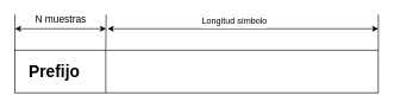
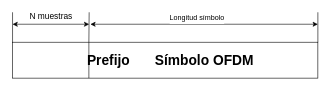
- <mxCell id="5" value="&lt;b&gt;Prefijo&lt;/b&gt;" style="text;html=1;align=center;verticalAlign=middle;resizable=0;points=[];autosize=1;strokeColor=none;fillColor=none;fontSize=23;" vertex="1" parent="1"><mxGeometry x="30" y="85" width="90" height="30" as="geometry" /></mxCell>
+ <mxCell id="5" value="&lt;b&gt;Prefijo&lt;/b&gt;" style="text;html=1;align=center;verticalAlign=middle;resizable=0;points=[];autosize=1;strokeColor=none;fillColor=none;fontSize=23;" vertex="1" parent="1"><mxGeometry x="135" y="85" width="90" height="30" as="geometry" /></mxCell>
+ <mxCell id="4" value="&lt;span style=&quot;&quot;&gt;&lt;b&gt;&lt;font style=&quot;font-size: 23px;&quot;&gt;Símbolo OFDM&lt;/font&gt;&lt;/b&gt;&lt;/span&gt;" style="text;html=1;align=center;verticalAlign=middle;resizable=0;points=[];autosize=1;strokeColor=none;fillColor=none;" vertex="1" parent="1"><mxGeometry x="250" y="90" width="180" height="20" as="geometry" /></mxCell>
